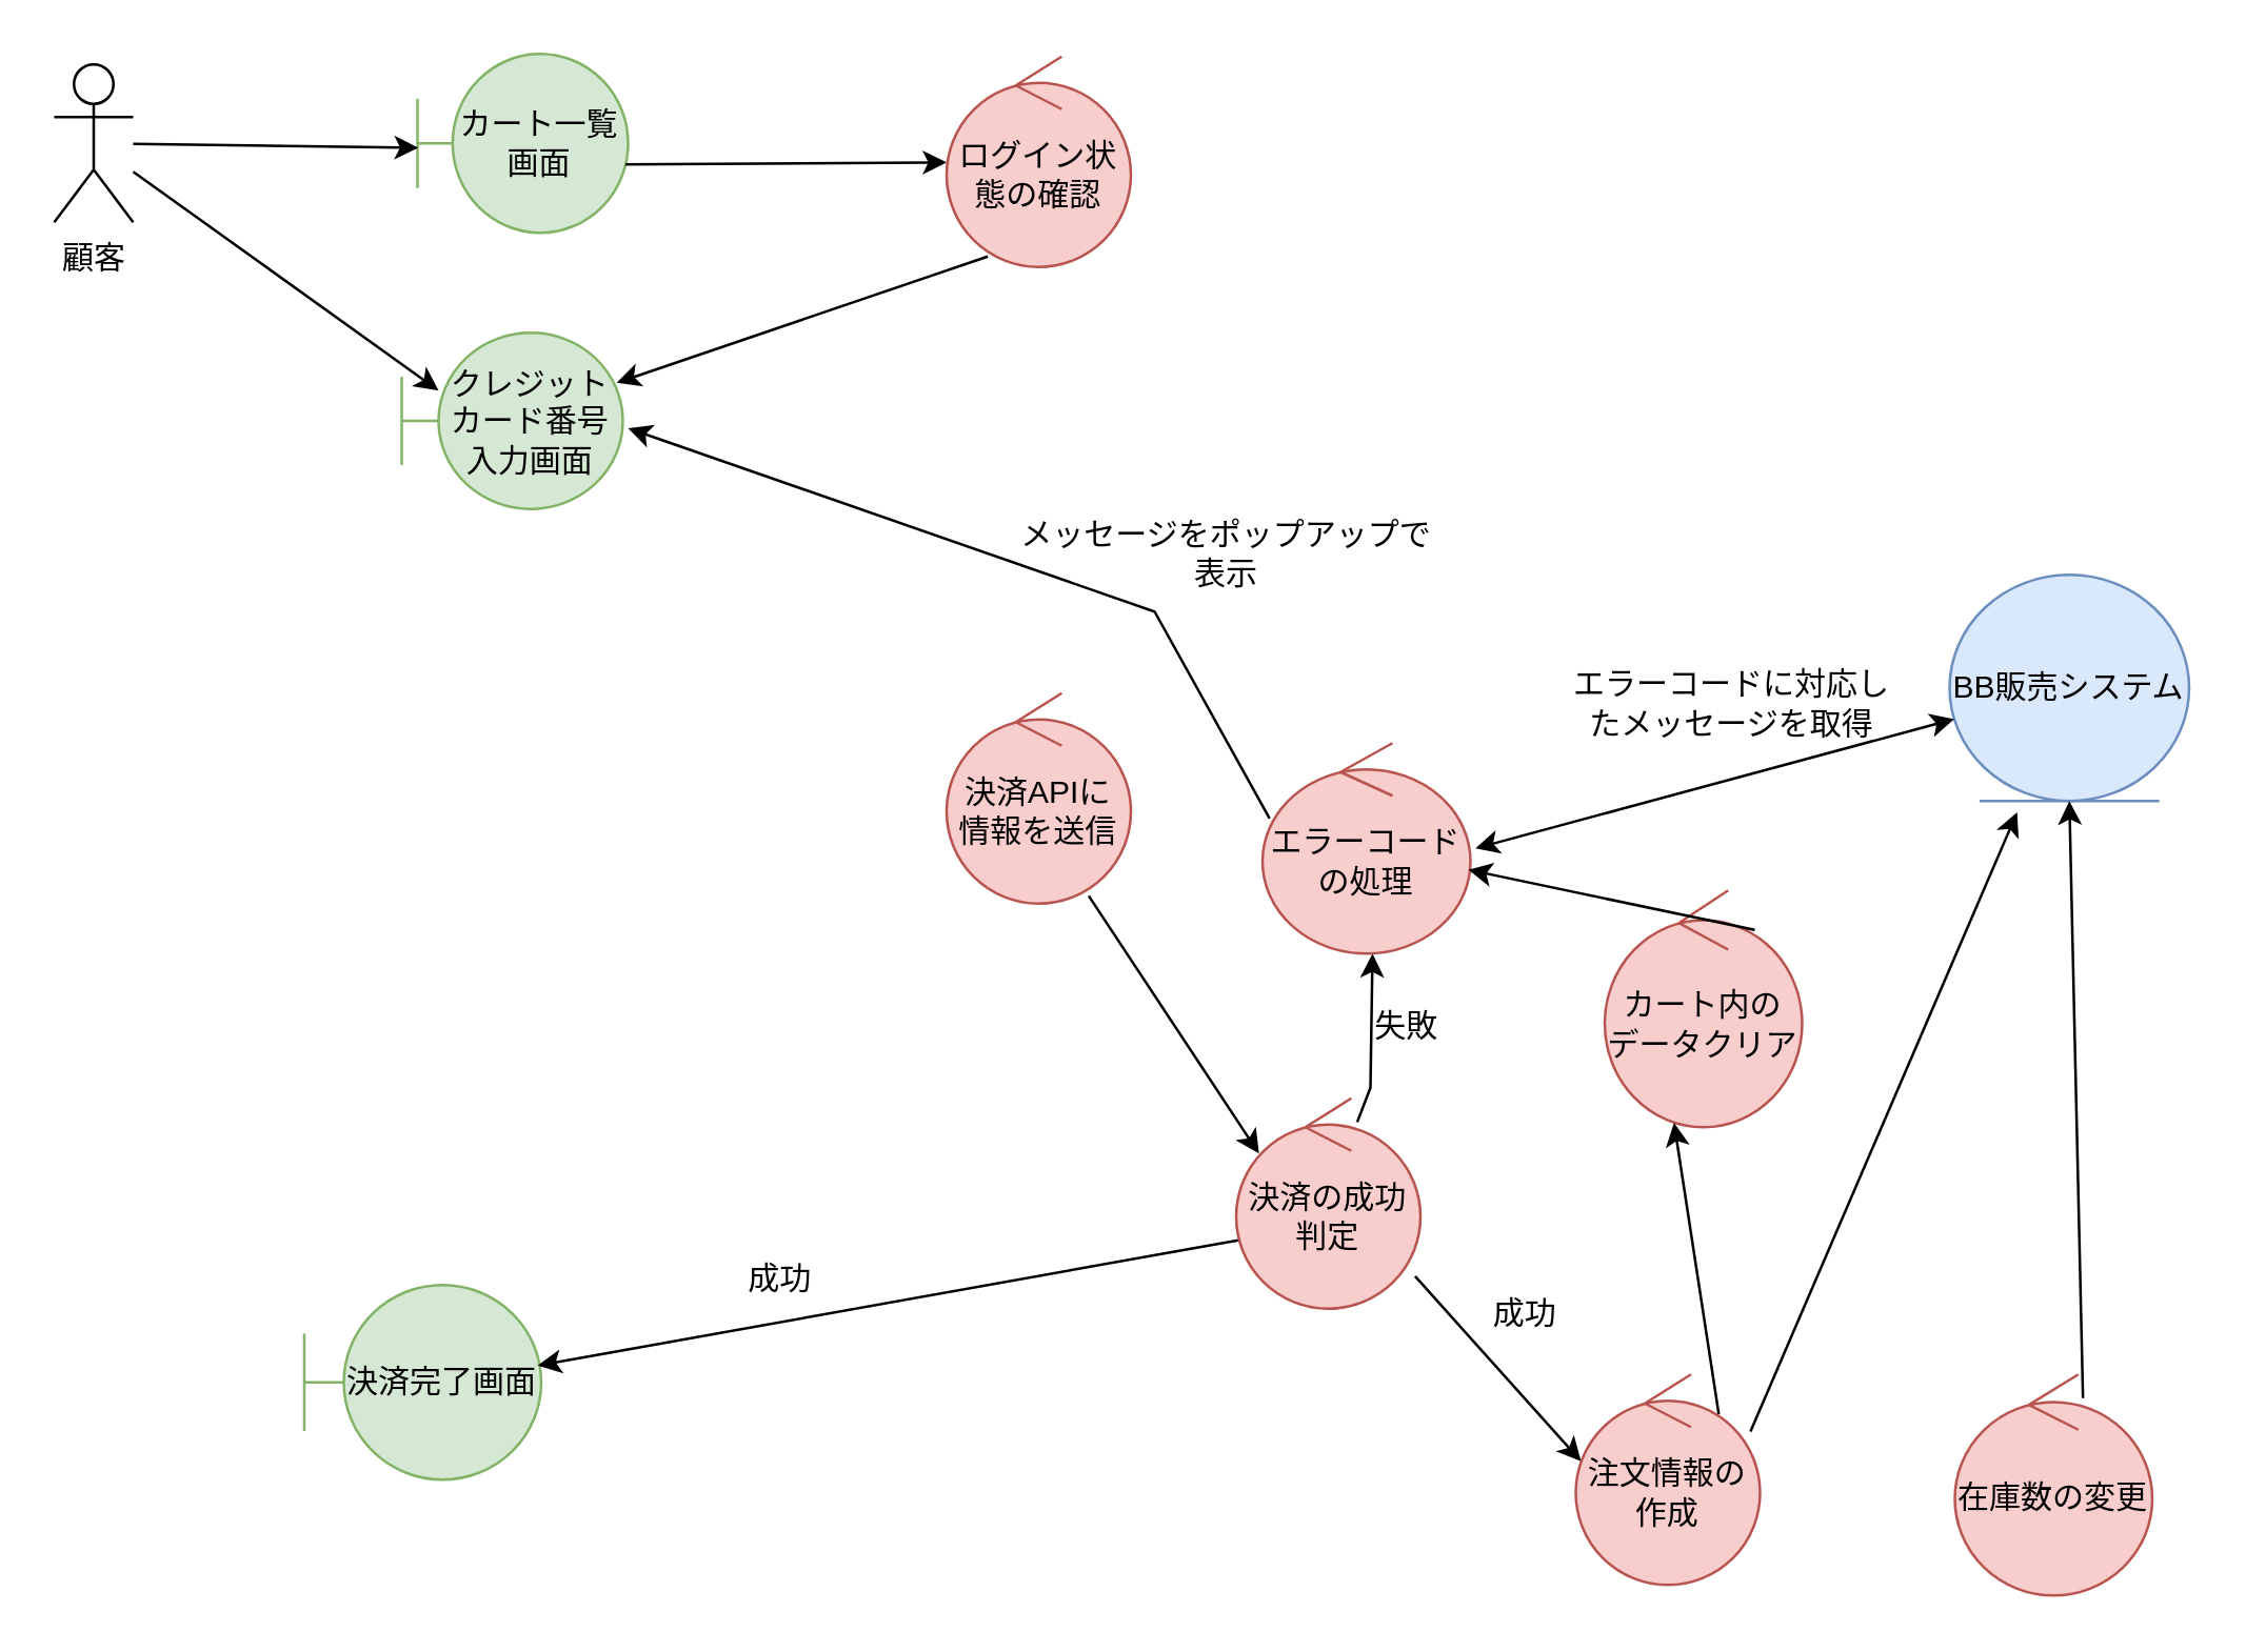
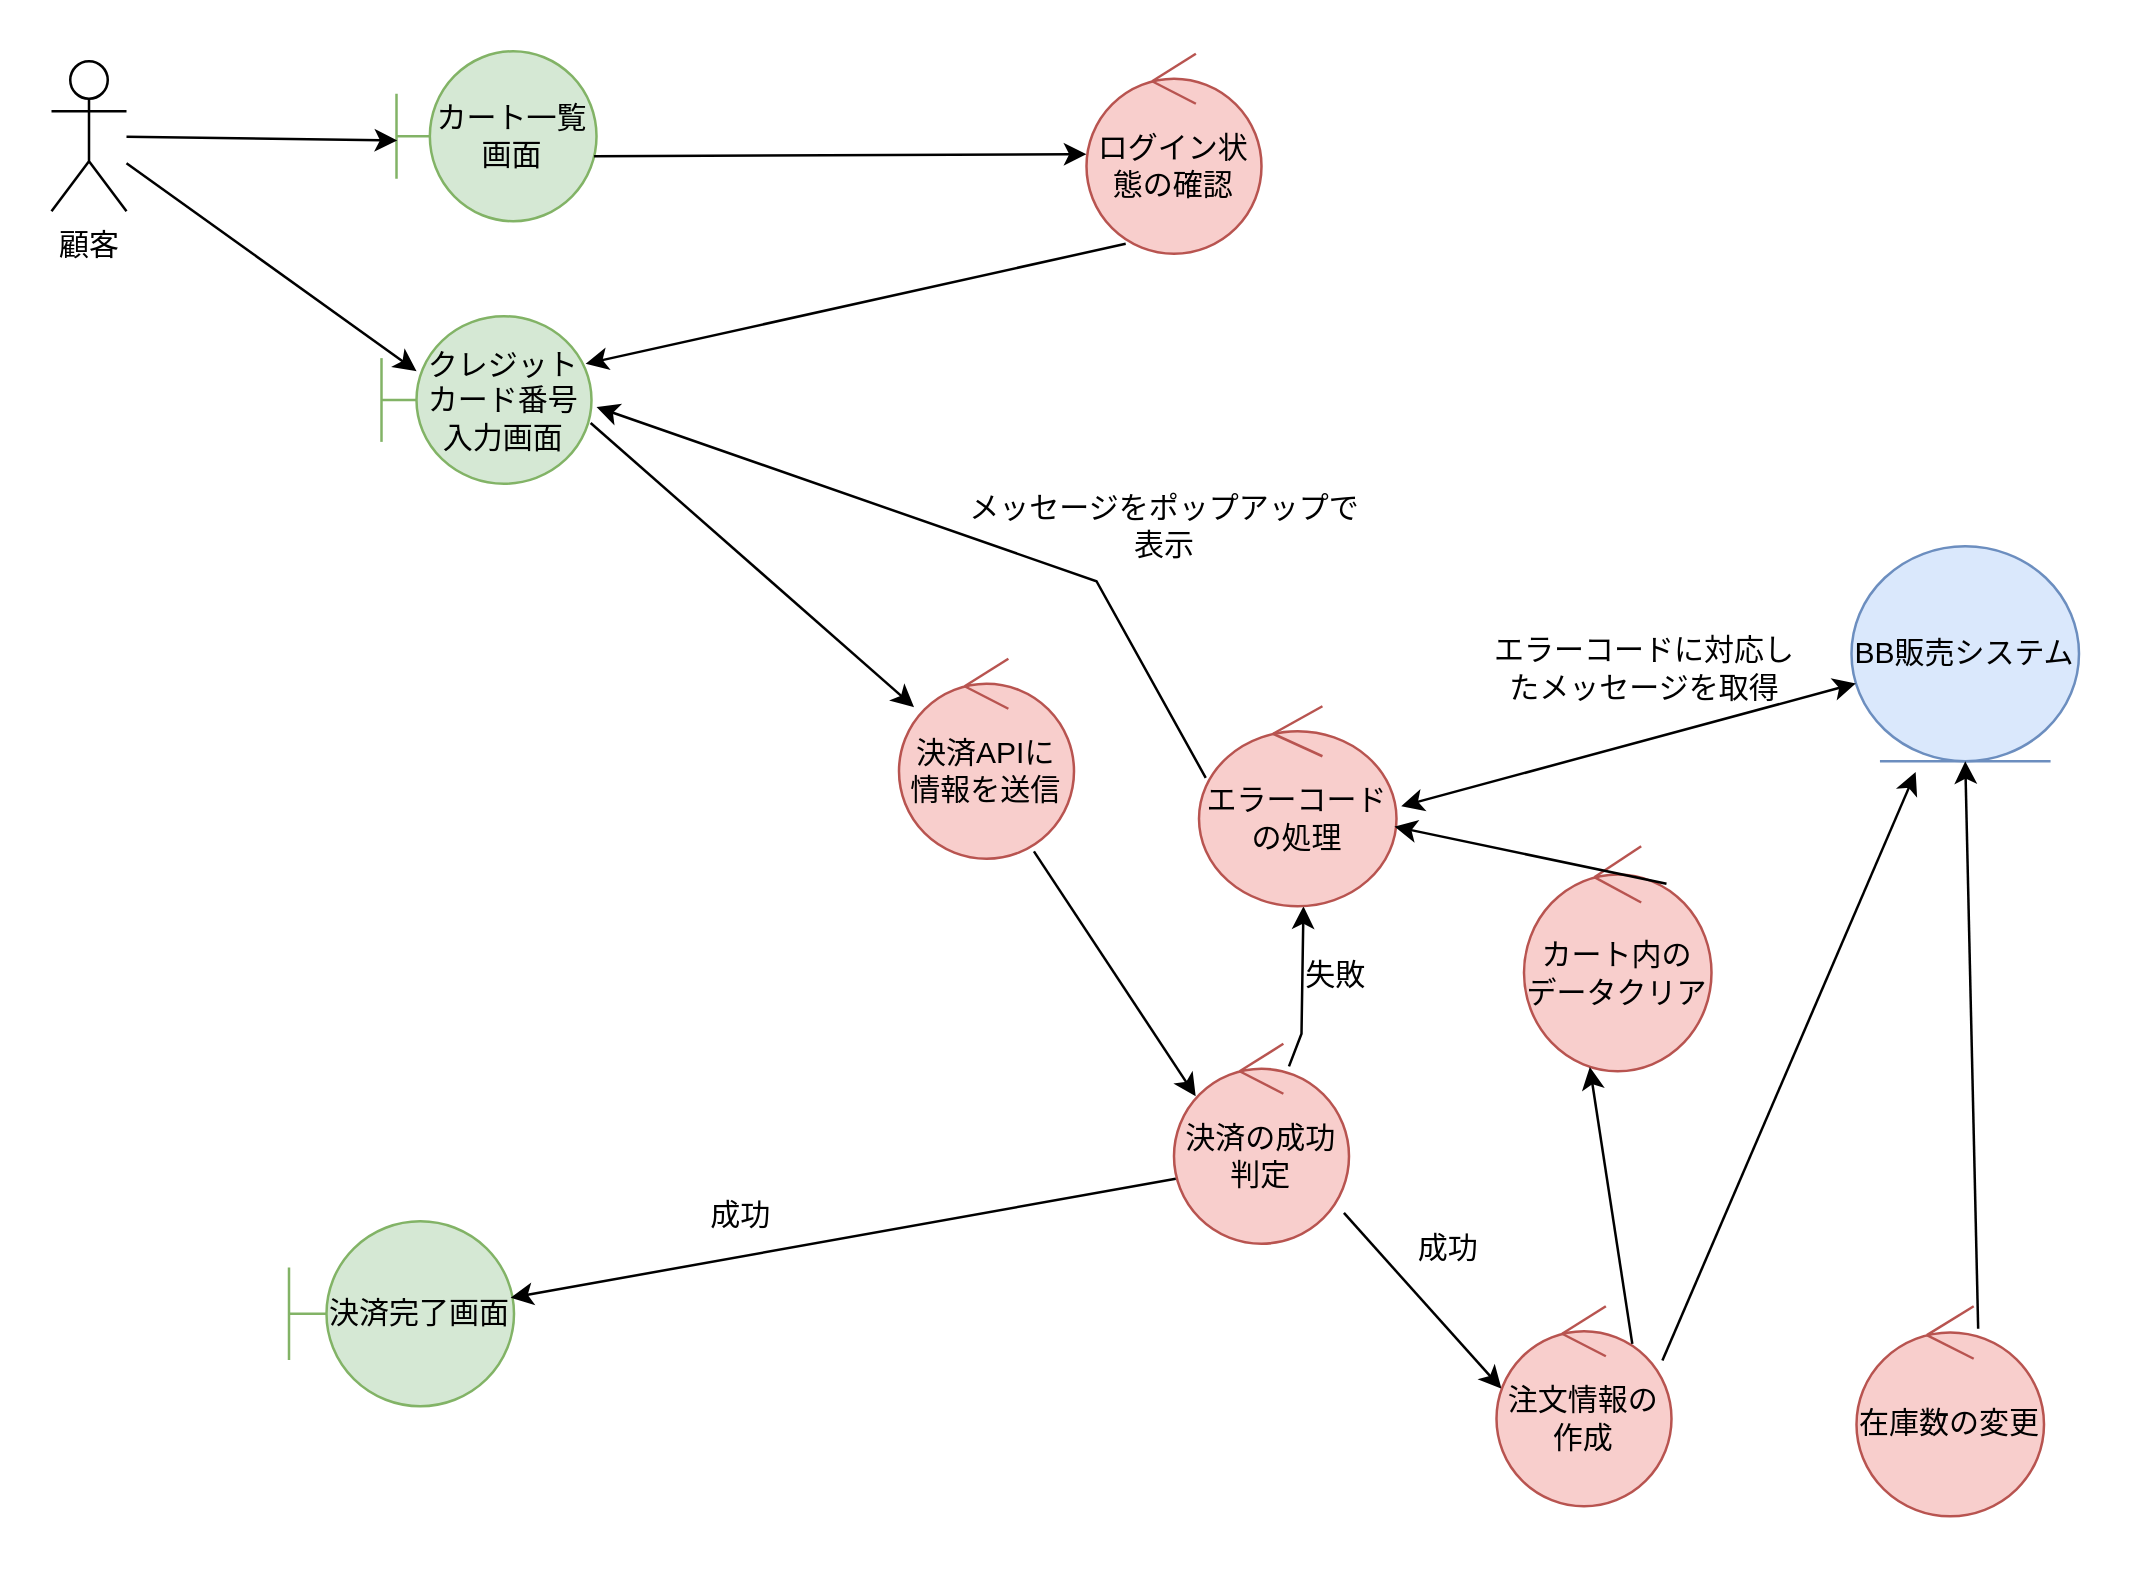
- <mxCell id="6" value="ログイン状態の確認" style="ellipse;shape=umlControl;whiteSpace=wrap;html=1;fillColor=#f8cecc;strokeColor=#b85450;" parent="1" vertex="1"><mxGeometry x="359" y="21" width="70" height="80" as="geometry" /></mxCell>
+ <mxCell id="6" value="ログイン状態の確認" style="ellipse;shape=umlControl;whiteSpace=wrap;html=1;fillColor=#f8cecc;strokeColor=#b85450;" parent="1" vertex="1"><mxGeometry x="434" y="21" width="70" height="80" as="geometry" /></mxCell>
+ <mxCell id="11" value="" style="endArrow=classic;html=1;rounded=0;exitX=0.996;exitY=0.637;exitDx=0;exitDy=0;exitPerimeter=0;entryX=0.086;entryY=0.242;entryDx=0;entryDy=0;entryPerimeter=0;" parent="1" source="7" target="10" edge="1"><mxGeometry width="50" height="50" relative="1" as="geometry"><mxPoint x="322" y="250" as="sourcePoint" /><mxPoint x="357" y="349" as="targetPoint" /></mxGeometry></mxCell>
